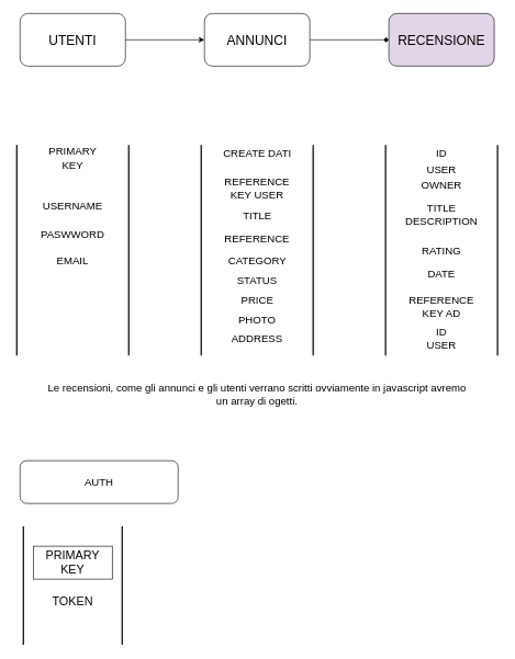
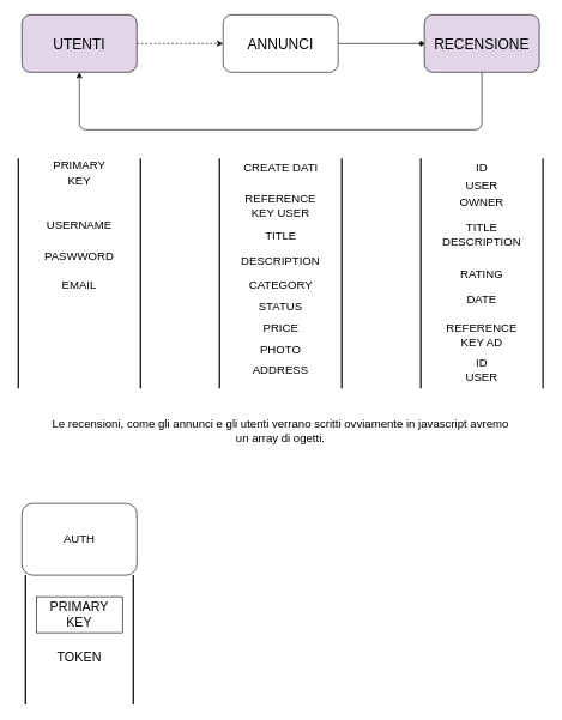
- <mxCell id="5" value="&lt;font style=&quot;font-size: 20px;&quot;&gt;UTENTI&lt;/font&gt;" style="rounded=1;whiteSpace=wrap;html=1;" parent="1" vertex="1"><mxGeometry x="30" y="20" width="160" height="80" as="geometry" /></mxCell>
+ <mxCell id="5" value="&lt;font style=&quot;font-size: 20px;&quot;&gt;UTENTI&lt;/font&gt;" style="rounded=1;whiteSpace=wrap;html=1;fillColor=#e1d5e7;" parent="1" vertex="1"><mxGeometry x="30" y="20" width="160" height="80" as="geometry" /></mxCell>
- <mxCell id="2" value="" style="edgeStyle=none;html=1;rounded=1;" parent="1" source="5" target="7" edge="1"><mxGeometry relative="1" as="geometry" /></mxCell>
+ <mxCell id="2" value="" style="edgeStyle=none;html=1;rounded=1;dashed=1;" parent="1" source="5" target="7" edge="1"><mxGeometry relative="1" as="geometry" /></mxCell>
+ <mxCell id="8" style="edgeStyle=orthogonalEdgeStyle;html=1;exitX=0.5;exitY=1;exitDx=0;exitDy=0;fontSize=20;entryX=0.5;entryY=1;entryDx=0;entryDy=0;rounded=1;" parent="1" source="9" target="5" edge="1"><mxGeometry relative="1" as="geometry"><mxPoint x="110" y="170" as="targetPoint" /><Array as="points"><mxPoint x="670" y="180" /><mxPoint x="110" y="180" /></Array></mxGeometry></mxCell>
- <mxCell id="26" value="&lt;span style=&quot;font-family: Helvetica; font-size: 16px;&quot;&gt;REFERENCE&lt;/span&gt;" style="text;strokeColor=none;align=center;fillColor=none;html=1;verticalAlign=middle;whiteSpace=wrap;rounded=1;hachureGap=4;fontFamily=Architects Daughter;fontSource=https%3A%2F%2Ffonts.googleapis.com%2Fcss%3Ffamily%3DArchitects%2BDaughter;fontSize=20;" parent="1" vertex="1"><mxGeometry x="360" y="345" width="60" height="30" as="geometry" /></mxCell>
+ <mxCell id="26" value="&lt;span style=&quot;font-family: Helvetica; font-size: 16px;&quot;&gt;DESCRIPTION&lt;/span&gt;" style="text;strokeColor=none;align=center;fillColor=none;html=1;verticalAlign=middle;whiteSpace=wrap;rounded=1;hachureGap=4;fontFamily=Architects Daughter;fontSource=https%3A%2F%2Ffonts.googleapis.com%2Fcss%3Ffamily%3DArchitects%2BDaughter;fontSize=20;" parent="1" vertex="1"><mxGeometry x="360" y="345" width="60" height="30" as="geometry" /></mxCell>
- <mxCell id="35" value="AUTH" style="whiteSpace=wrap;html=1;rounded=1;hachureGap=4;fontFamily=Helvetica;fontSize=16;fontSource=https%3A%2F%2Ffonts.googleapis.com%2Fcss%3Ffamily%3DArchitects%2BDaughter;" parent="1" vertex="1"><mxGeometry x="30" y="700" width="240" height="65" as="geometry" /></mxCell>
+ <mxCell id="35" value="AUTH" style="whiteSpace=wrap;html=1;rounded=1;hachureGap=4;fontFamily=Helvetica;fontSize=16;fontSource=https%3A%2F%2Ffonts.googleapis.com%2Fcss%3Ffamily%3DArchitects%2BDaughter;" parent="1" vertex="1"><mxGeometry x="30" y="700" width="160" height="100" as="geometry" /></mxCell>
